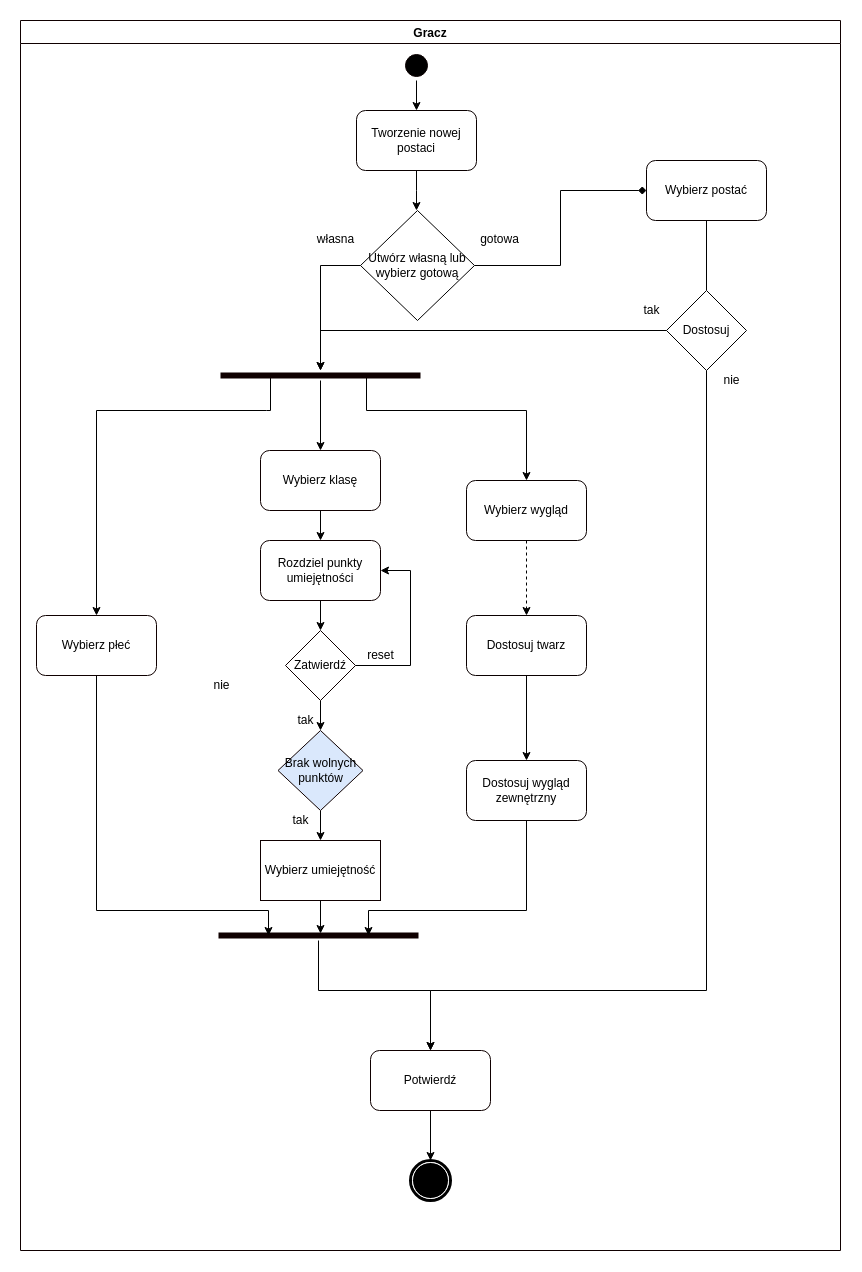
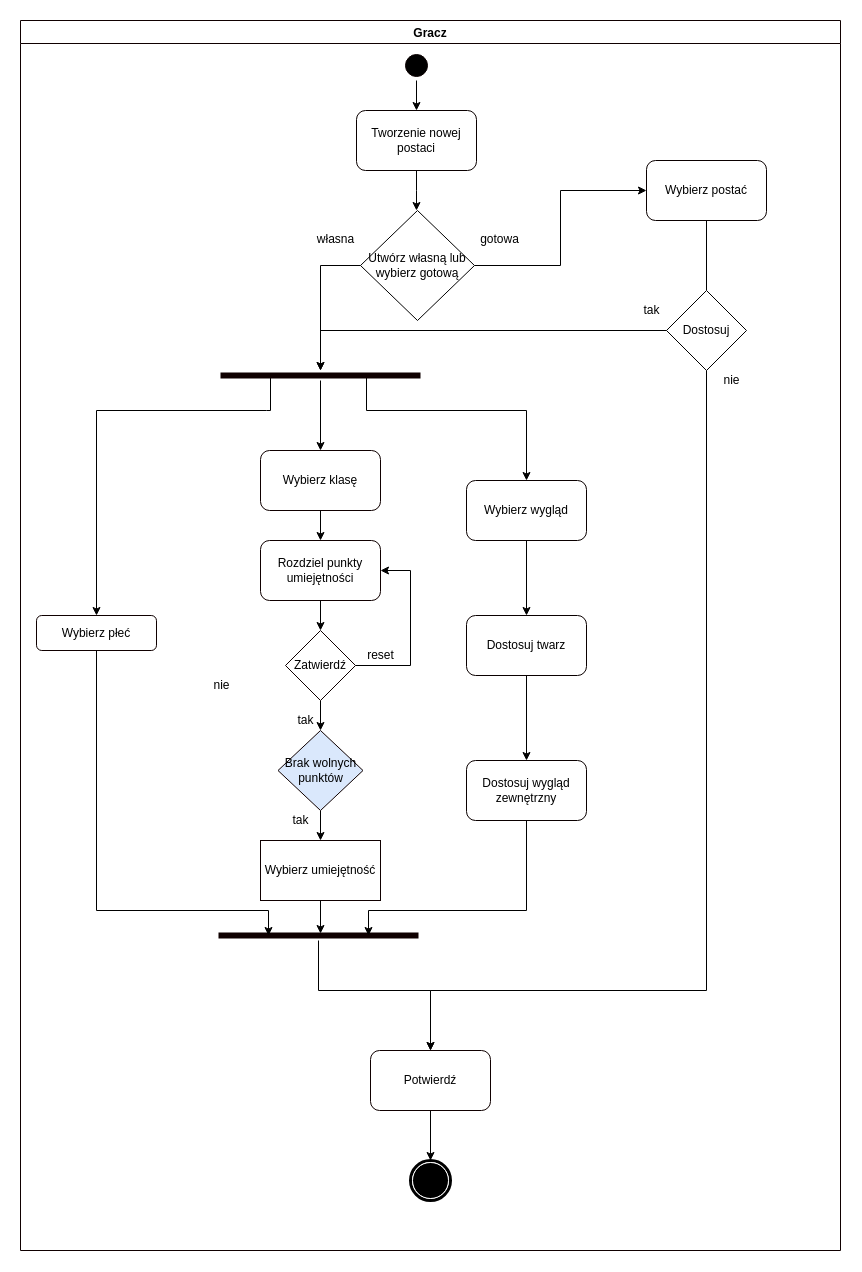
- <mxCell id="23" style="edgeStyle=orthogonalEdgeStyle;rounded=0;orthogonalLoop=1;jettySize=auto;html=1;exitX=1;exitY=0.5;exitDx=0;exitDy=0;entryX=0;entryY=0.5;entryDx=0;entryDy=0;endArrow=diamond;" parent="2" source="24" target="26" edge="1"><mxGeometry relative="1" as="geometry" /></mxCell>
+ <mxCell id="23" style="edgeStyle=orthogonalEdgeStyle;rounded=0;orthogonalLoop=1;jettySize=auto;html=1;exitX=1;exitY=0.5;exitDx=0;exitDy=0;entryX=0;entryY=0.5;entryDx=0;entryDy=0;" parent="2" source="24" target="26" edge="1"><mxGeometry relative="1" as="geometry" /></mxCell>
- <mxCell id="22" value="" style="edgeStyle=orthogonalEdgeStyle;rounded=0;orthogonalLoop=1;jettySize=auto;html=1;dashed=1;" parent="2" source="21" target="19" edge="1"><mxGeometry relative="1" as="geometry" /></mxCell>
+ <mxCell id="22" value="" style="edgeStyle=orthogonalEdgeStyle;rounded=0;orthogonalLoop=1;jettySize=auto;html=1;" parent="2" source="21" target="19" edge="1"><mxGeometry relative="1" as="geometry" /></mxCell>
- <mxCell id="5" value="Wybierz płeć" style="rounded=1;whiteSpace=wrap;html=1;strokeColor=#0F0000;" parent="2" vertex="1"><mxGeometry x="16" y="595" width="120" height="60" as="geometry" /></mxCell>
+ <mxCell id="5" value="Wybierz płeć" style="rounded=1;whiteSpace=wrap;html=1;strokeColor=#0F0000;" parent="2" vertex="1"><mxGeometry x="16" y="595" width="120" height="35" as="geometry" /></mxCell>
